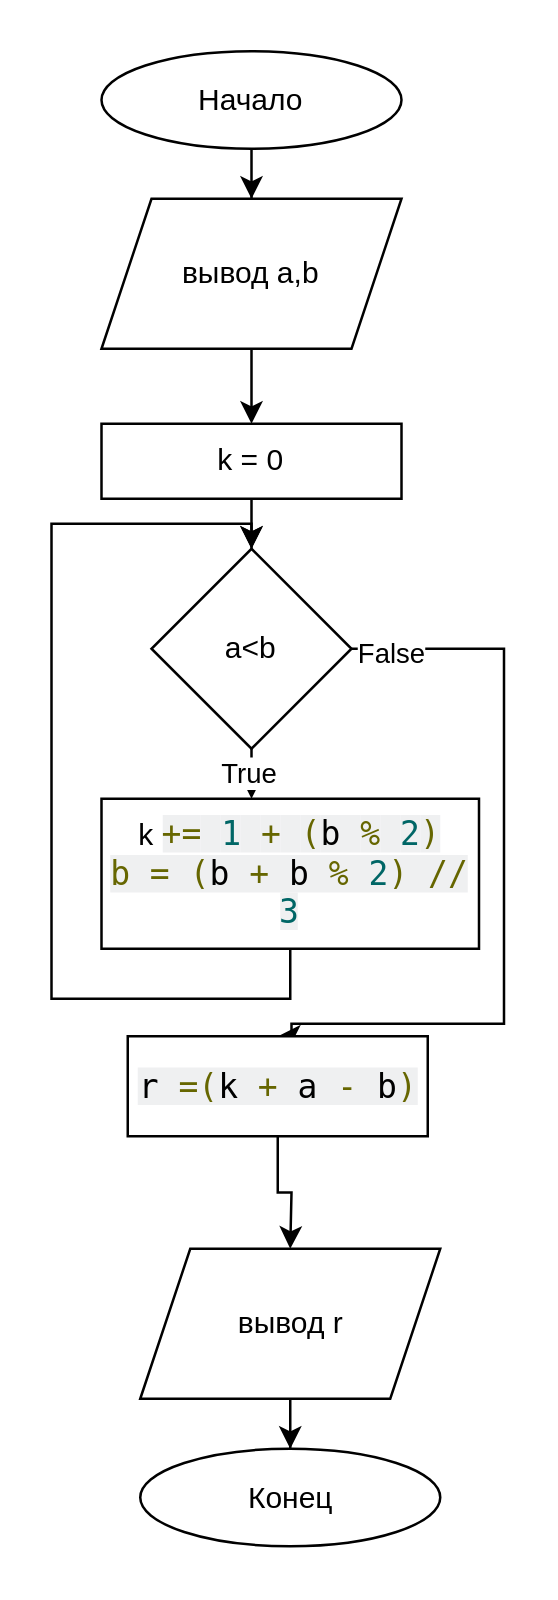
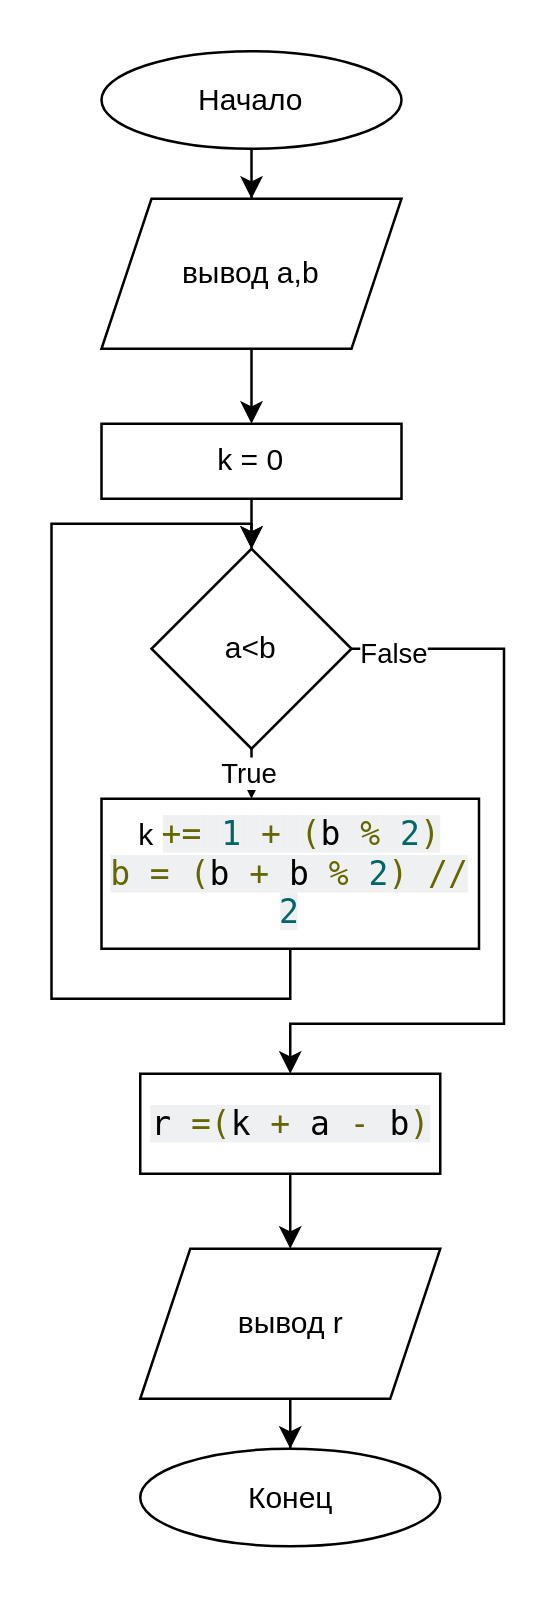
- <mxCell id="14" value="k &lt;span style=&quot;color: rgb(102, 102, 0); font-family: monospace; font-size: 13.2px; text-align: left; background-color: rgb(239, 240, 241);&quot; class=&quot;pun&quot;&gt;+=&lt;/span&gt;&lt;span style=&quot;font-family: monospace; font-size: 13.2px; text-align: left; background-color: rgb(239, 240, 241);&quot; class=&quot;pln&quot;&gt; &lt;/span&gt;&lt;span style=&quot;color: rgb(0, 102, 102); font-family: monospace; font-size: 13.2px; text-align: left; background-color: rgb(239, 240, 241);&quot; class=&quot;lit&quot;&gt;1&lt;/span&gt;&lt;span style=&quot;font-family: monospace; font-size: 13.2px; text-align: left; background-color: rgb(239, 240, 241);&quot; class=&quot;pln&quot;&gt; &lt;/span&gt;&lt;span style=&quot;color: rgb(102, 102, 0); font-family: monospace; font-size: 13.2px; text-align: left; background-color: rgb(239, 240, 241);&quot; class=&quot;pun&quot;&gt;+&lt;/span&gt;&lt;span style=&quot;font-family: monospace; font-size: 13.2px; text-align: left; background-color: rgb(239, 240, 241);&quot; class=&quot;pln&quot;&gt; &lt;/span&gt;&lt;span style=&quot;color: rgb(102, 102, 0); font-family: monospace; font-size: 13.2px; text-align: left; background-color: rgb(239, 240, 241);&quot; class=&quot;pun&quot;&gt;(&lt;/span&gt;&lt;span style=&quot;font-family: monospace; font-size: 13.2px; text-align: left; background-color: rgb(239, 240, 241);&quot; class=&quot;pln&quot;&gt;b &lt;/span&gt;&lt;span style=&quot;color: rgb(102, 102, 0); font-family: monospace; font-size: 13.2px; text-align: left; background-color: rgb(239, 240, 241);&quot; class=&quot;pun&quot;&gt;%&lt;/span&gt;&lt;span style=&quot;font-family: monospace; font-size: 13.2px; text-align: left; background-color: rgb(239, 240, 241);&quot; class=&quot;pln&quot;&gt; &lt;/span&gt;&lt;span style=&quot;color: rgb(0, 102, 102); font-family: monospace; font-size: 13.2px; text-align: left; background-color: rgb(239, 240, 241);&quot; class=&quot;lit&quot;&gt;2&lt;/span&gt;&lt;span style=&quot;color: rgb(102, 102, 0); font-family: monospace; font-size: 13.2px; text-align: left; background-color: rgb(239, 240, 241);&quot; class=&quot;pun&quot;&gt;)&lt;br&gt;b &lt;span style=&quot;&quot; class=&quot;pun&quot;&gt;=&lt;/span&gt;&lt;span style=&quot;color: rgb(0, 0, 0);&quot; class=&quot;pln&quot;&gt; &lt;/span&gt;&lt;span style=&quot;&quot; class=&quot;pun&quot;&gt;(&lt;/span&gt;&lt;span style=&quot;color: rgb(0, 0, 0);&quot; class=&quot;pln&quot;&gt;b &lt;/span&gt;&lt;span style=&quot;&quot; class=&quot;pun&quot;&gt;+&lt;/span&gt;&lt;span style=&quot;color: rgb(0, 0, 0);&quot; class=&quot;pln&quot;&gt; b &lt;/span&gt;&lt;span style=&quot;&quot; class=&quot;pun&quot;&gt;%&lt;/span&gt;&lt;span style=&quot;color: rgb(0, 0, 0);&quot; class=&quot;pln&quot;&gt; &lt;/span&gt;&lt;span style=&quot;color: rgb(0, 102, 102);&quot; class=&quot;lit&quot;&gt;2&lt;/span&gt;&lt;span style=&quot;&quot; class=&quot;pun&quot;&gt;)&lt;/span&gt;&lt;span style=&quot;color: rgb(0, 0, 0);&quot; class=&quot;pln&quot;&gt; &lt;/span&gt;&lt;span style=&quot;&quot; class=&quot;pun&quot;&gt;//&lt;/span&gt;&lt;span style=&quot;color: rgb(0, 0, 0);&quot; class=&quot;pln&quot;&gt; &lt;/span&gt;&lt;span style=&quot;color: rgb(0, 102, 102);&quot; class=&quot;lit&quot;&gt;3&lt;/span&gt;&lt;br&gt;&lt;/span&gt;" style="rounded=0;whiteSpace=wrap;html=1;" vertex="1" parent="1"><mxGeometry x="40" y="319" width="151" height="60" as="geometry" /></mxCell>
+ <mxCell id="14" value="k &lt;span style=&quot;color: rgb(102, 102, 0); font-family: monospace; font-size: 13.2px; text-align: left; background-color: rgb(239, 240, 241);&quot; class=&quot;pun&quot;&gt;+=&lt;/span&gt;&lt;span style=&quot;font-family: monospace; font-size: 13.2px; text-align: left; background-color: rgb(239, 240, 241);&quot; class=&quot;pln&quot;&gt; &lt;/span&gt;&lt;span style=&quot;color: rgb(0, 102, 102); font-family: monospace; font-size: 13.2px; text-align: left; background-color: rgb(239, 240, 241);&quot; class=&quot;lit&quot;&gt;1&lt;/span&gt;&lt;span style=&quot;font-family: monospace; font-size: 13.2px; text-align: left; background-color: rgb(239, 240, 241);&quot; class=&quot;pln&quot;&gt; &lt;/span&gt;&lt;span style=&quot;color: rgb(102, 102, 0); font-family: monospace; font-size: 13.2px; text-align: left; background-color: rgb(239, 240, 241);&quot; class=&quot;pun&quot;&gt;+&lt;/span&gt;&lt;span style=&quot;font-family: monospace; font-size: 13.2px; text-align: left; background-color: rgb(239, 240, 241);&quot; class=&quot;pln&quot;&gt; &lt;/span&gt;&lt;span style=&quot;color: rgb(102, 102, 0); font-family: monospace; font-size: 13.2px; text-align: left; background-color: rgb(239, 240, 241);&quot; class=&quot;pun&quot;&gt;(&lt;/span&gt;&lt;span style=&quot;font-family: monospace; font-size: 13.2px; text-align: left; background-color: rgb(239, 240, 241);&quot; class=&quot;pln&quot;&gt;b &lt;/span&gt;&lt;span style=&quot;color: rgb(102, 102, 0); font-family: monospace; font-size: 13.2px; text-align: left; background-color: rgb(239, 240, 241);&quot; class=&quot;pun&quot;&gt;%&lt;/span&gt;&lt;span style=&quot;font-family: monospace; font-size: 13.2px; text-align: left; background-color: rgb(239, 240, 241);&quot; class=&quot;pln&quot;&gt; &lt;/span&gt;&lt;span style=&quot;color: rgb(0, 102, 102); font-family: monospace; font-size: 13.2px; text-align: left; background-color: rgb(239, 240, 241);&quot; class=&quot;lit&quot;&gt;2&lt;/span&gt;&lt;span style=&quot;color: rgb(102, 102, 0); font-family: monospace; font-size: 13.2px; text-align: left; background-color: rgb(239, 240, 241);&quot; class=&quot;pun&quot;&gt;)&lt;br&gt;b &lt;span style=&quot;&quot; class=&quot;pun&quot;&gt;=&lt;/span&gt;&lt;span style=&quot;color: rgb(0, 0, 0);&quot; class=&quot;pln&quot;&gt; &lt;/span&gt;&lt;span style=&quot;&quot; class=&quot;pun&quot;&gt;(&lt;/span&gt;&lt;span style=&quot;color: rgb(0, 0, 0);&quot; class=&quot;pln&quot;&gt;b &lt;/span&gt;&lt;span style=&quot;&quot; class=&quot;pun&quot;&gt;+&lt;/span&gt;&lt;span style=&quot;color: rgb(0, 0, 0);&quot; class=&quot;pln&quot;&gt; b &lt;/span&gt;&lt;span style=&quot;&quot; class=&quot;pun&quot;&gt;%&lt;/span&gt;&lt;span style=&quot;color: rgb(0, 0, 0);&quot; class=&quot;pln&quot;&gt; &lt;/span&gt;&lt;span style=&quot;color: rgb(0, 102, 102);&quot; class=&quot;lit&quot;&gt;2&lt;/span&gt;&lt;span style=&quot;&quot; class=&quot;pun&quot;&gt;)&lt;/span&gt;&lt;span style=&quot;color: rgb(0, 0, 0);&quot; class=&quot;pln&quot;&gt; &lt;/span&gt;&lt;span style=&quot;&quot; class=&quot;pun&quot;&gt;//&lt;/span&gt;&lt;span style=&quot;color: rgb(0, 0, 0);&quot; class=&quot;pln&quot;&gt; &lt;/span&gt;&lt;span style=&quot;color: rgb(0, 102, 102);&quot; class=&quot;lit&quot;&gt;2&lt;/span&gt;&lt;br&gt;&lt;/span&gt;" style="rounded=0;whiteSpace=wrap;html=1;" vertex="1" parent="1"><mxGeometry x="40" y="319" width="151" height="60" as="geometry" /></mxCell>
- <mxCell id="16" value="&lt;ol style=&quot;margin: 0px; padding: 0px; list-style: none; font-family: monospace; font-size: 13.2px; text-align: left; background-color: rgb(239, 240, 241);&quot; class=&quot;linenums&quot;&gt;&lt;li style=&quot;margin: 0px; padding: 0px; list-style-type: none;&quot; class=&quot;L5&quot;&gt;r &lt;span style=&quot;color: rgb(102, 102, 0);&quot; class=&quot;pun&quot;&gt;=(&lt;/span&gt;&lt;span class=&quot;pln&quot;&gt;k &lt;/span&gt;&lt;span style=&quot;color: rgb(102, 102, 0);&quot; class=&quot;pun&quot;&gt;+&lt;/span&gt;&lt;span class=&quot;pln&quot;&gt; a &lt;/span&gt;&lt;span style=&quot;color: rgb(102, 102, 0);&quot; class=&quot;pun&quot;&gt;-&lt;/span&gt;&lt;span class=&quot;pln&quot;&gt; b&lt;/span&gt;&lt;span style=&quot;color: rgb(102, 102, 0);&quot; class=&quot;pun&quot;&gt;)&lt;/span&gt;&lt;/li&gt;&lt;/ol&gt;" style="rounded=0;whiteSpace=wrap;html=1;" vertex="1" parent="1"><mxGeometry x="50.5" y="414" width="120" height="40" as="geometry" /></mxCell>
+ <mxCell id="16" value="&lt;ol style=&quot;margin: 0px; padding: 0px; list-style: none; font-family: monospace; font-size: 13.2px; text-align: left; background-color: rgb(239, 240, 241);&quot; class=&quot;linenums&quot;&gt;&lt;li style=&quot;margin: 0px; padding: 0px; list-style-type: none;&quot; class=&quot;L5&quot;&gt;r &lt;span style=&quot;color: rgb(102, 102, 0);&quot; class=&quot;pun&quot;&gt;=(&lt;/span&gt;&lt;span class=&quot;pln&quot;&gt;k &lt;/span&gt;&lt;span style=&quot;color: rgb(102, 102, 0);&quot; class=&quot;pun&quot;&gt;+&lt;/span&gt;&lt;span class=&quot;pln&quot;&gt; a &lt;/span&gt;&lt;span style=&quot;color: rgb(102, 102, 0);&quot; class=&quot;pun&quot;&gt;-&lt;/span&gt;&lt;span class=&quot;pln&quot;&gt; b&lt;/span&gt;&lt;span style=&quot;color: rgb(102, 102, 0);&quot; class=&quot;pun&quot;&gt;)&lt;/span&gt;&lt;/li&gt;&lt;/ol&gt;" style="rounded=0;whiteSpace=wrap;html=1;" vertex="1" parent="1"><mxGeometry x="55.5" y="429" width="120" height="40" as="geometry" /></mxCell>
